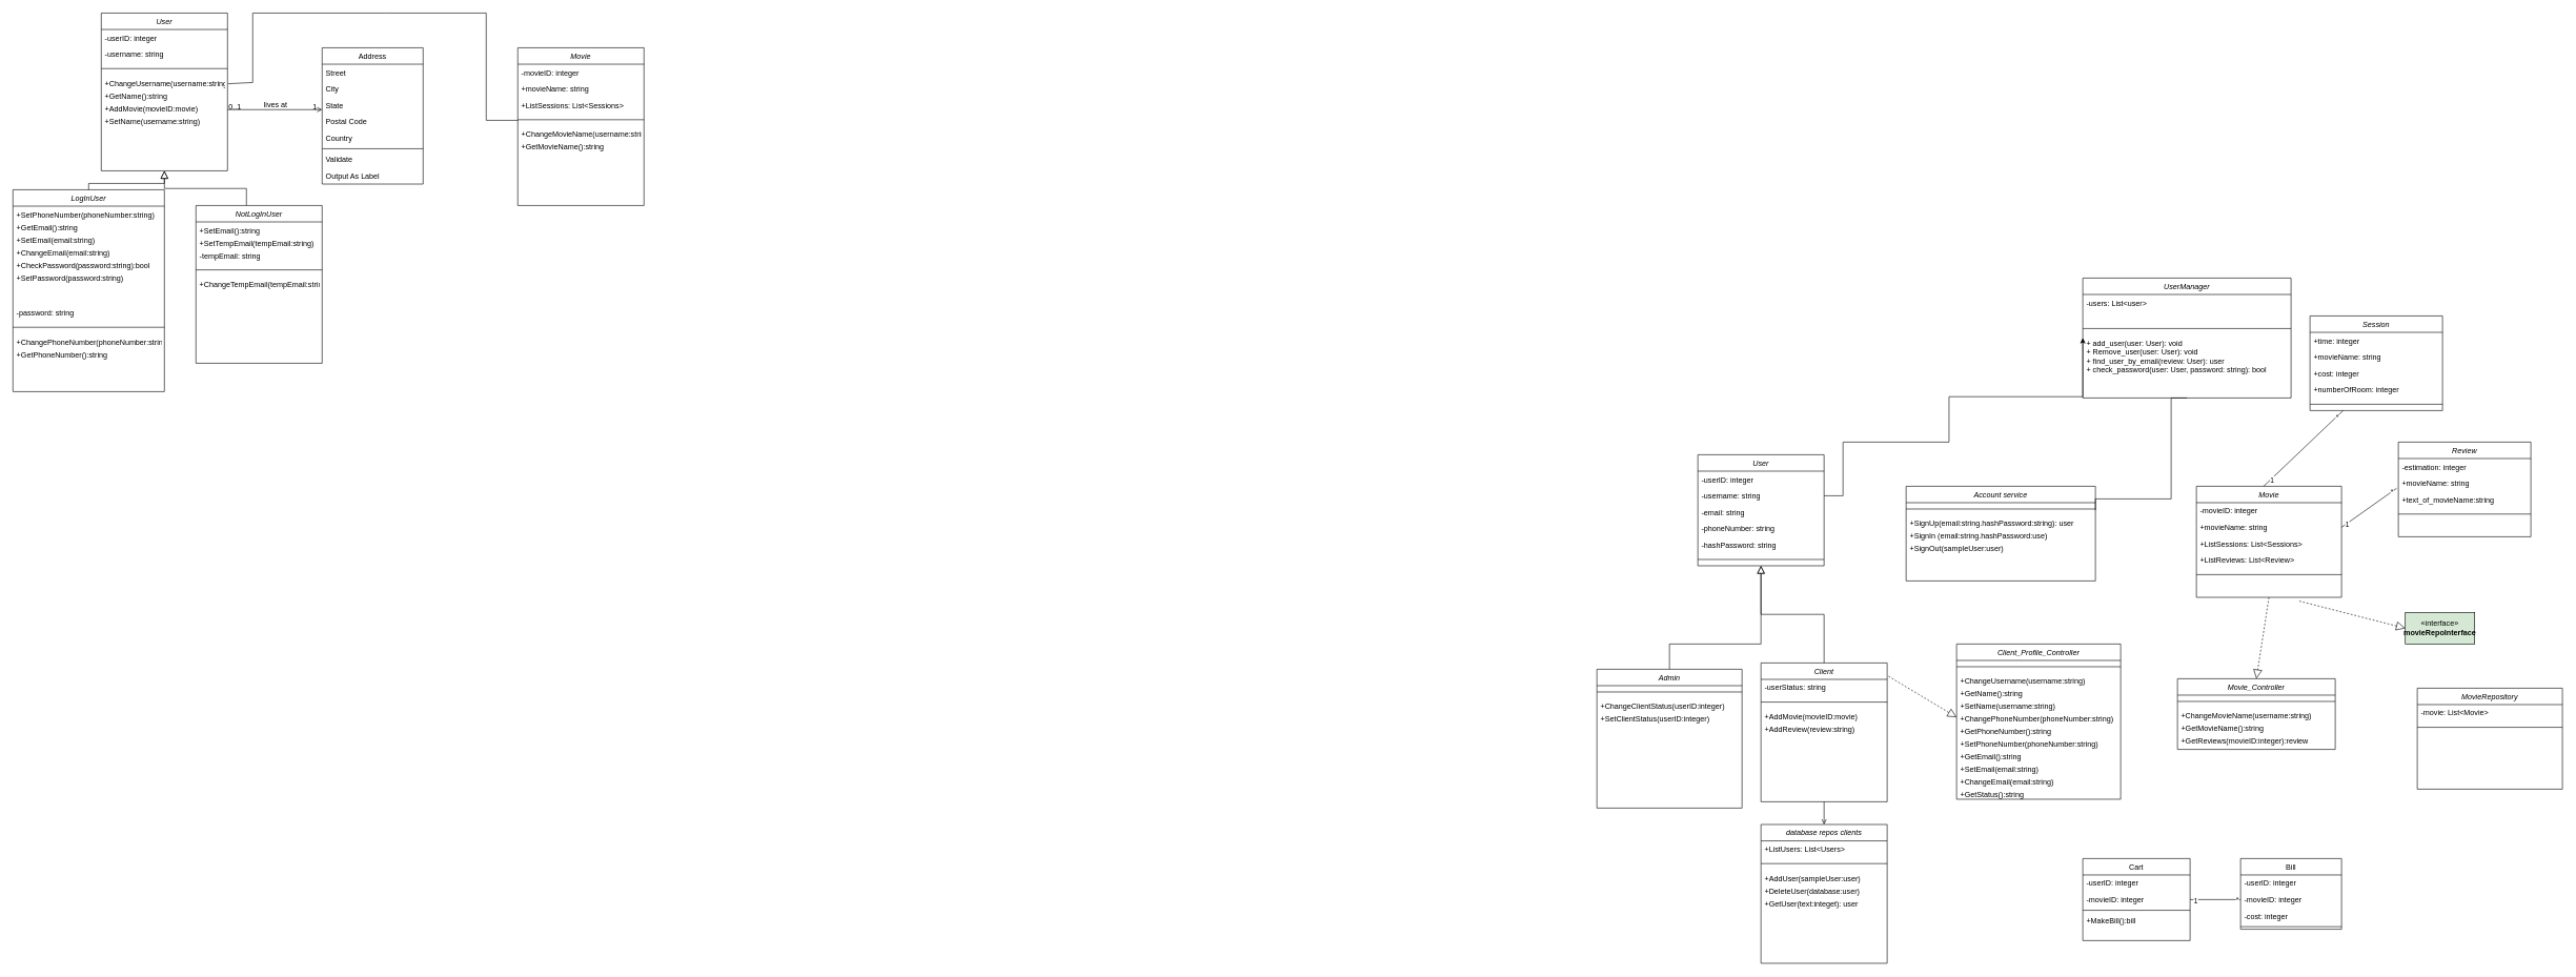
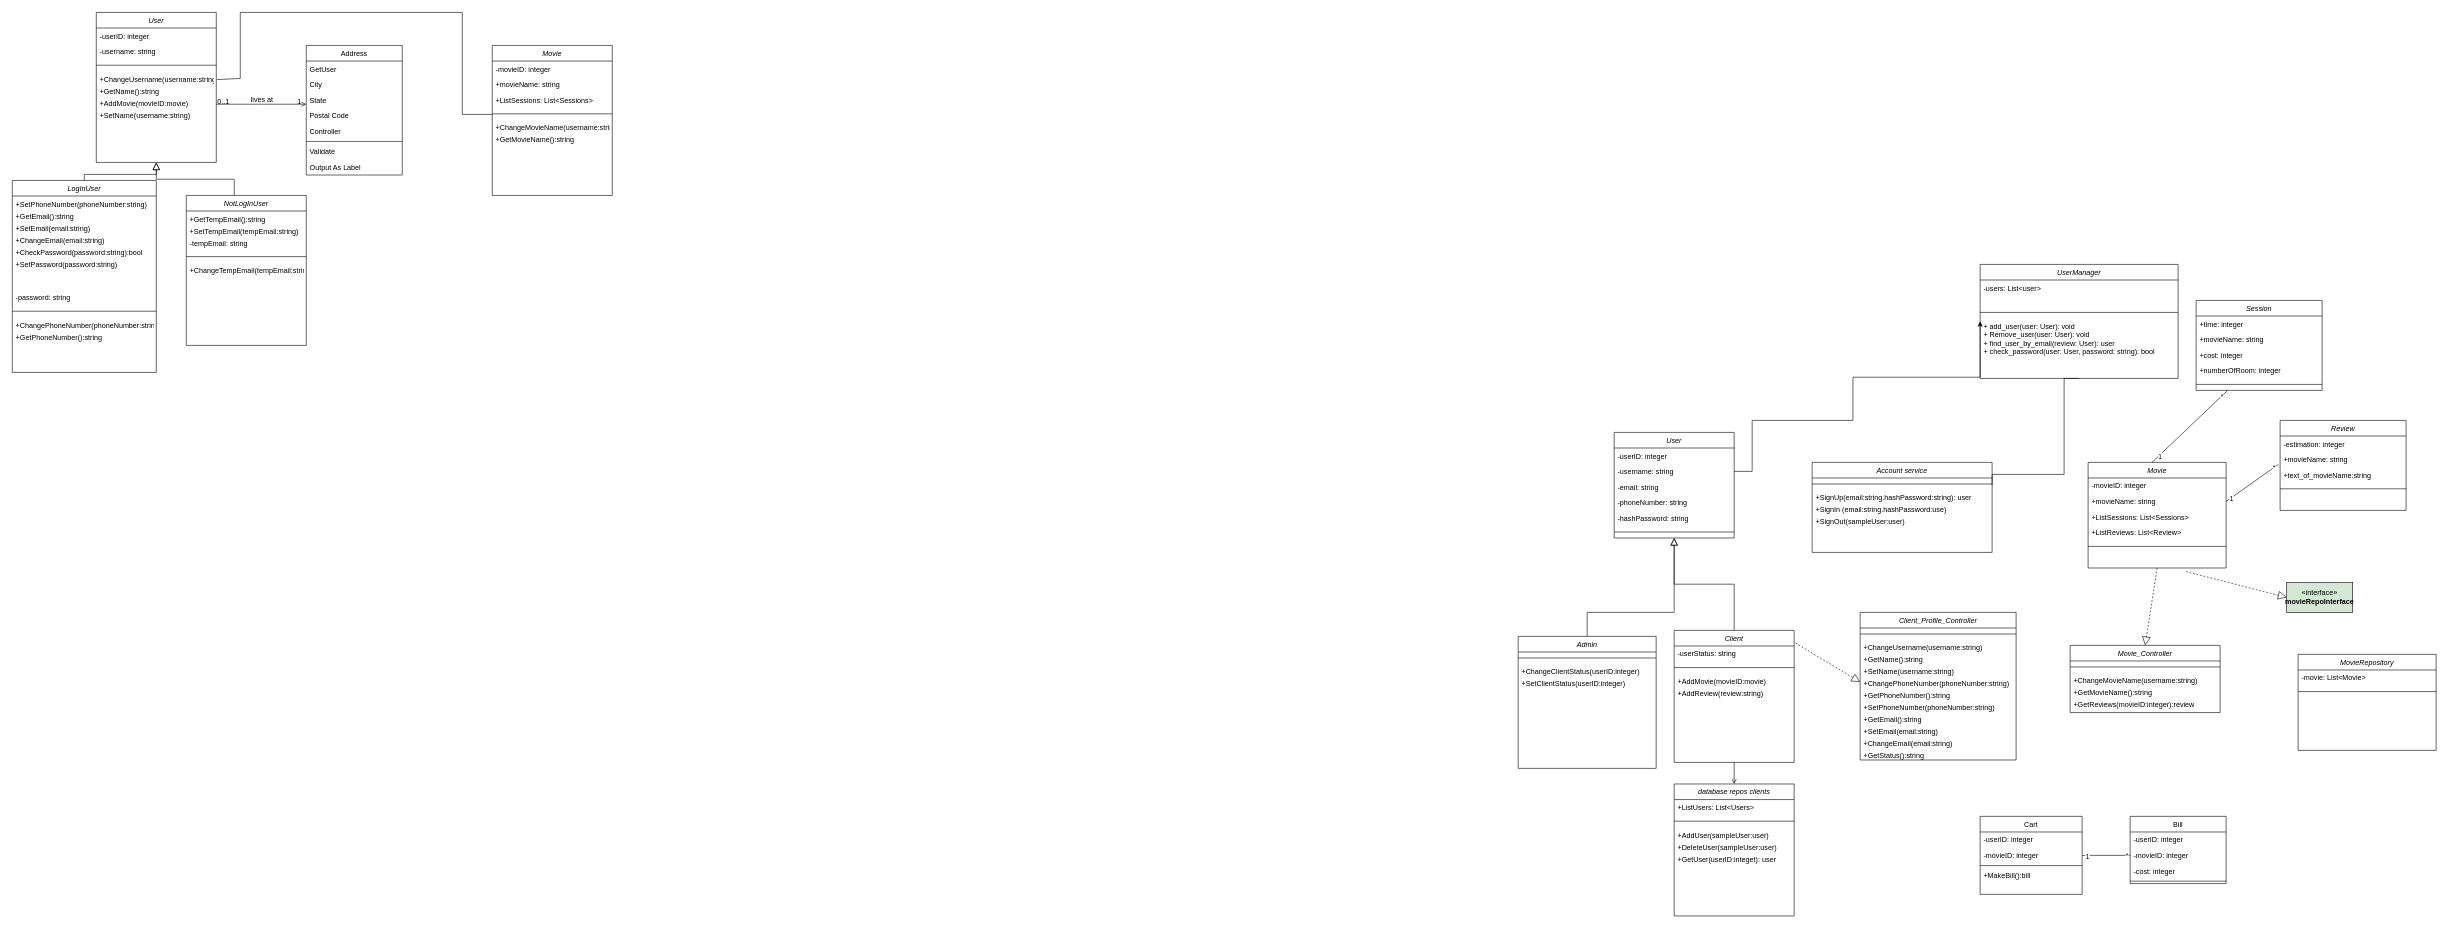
- <mxCell id="13" value="Street" style="text;align=left;verticalAlign=top;spacingLeft=4;spacingRight=4;overflow=hidden;rotatable=0;points=[[0,0.5],[1,0.5]];portConstraint=eastwest;" parent="12" vertex="1"><mxGeometry y="26" width="160" height="26" as="geometry" /></mxCell>
+ <mxCell id="13" value="GetUser" style="text;align=left;verticalAlign=top;spacingLeft=4;spacingRight=4;overflow=hidden;rotatable=0;points=[[0,0.5],[1,0.5]];portConstraint=eastwest;" parent="12" vertex="1"><mxGeometry y="26" width="160" height="26" as="geometry" /></mxCell>
- <mxCell id="17" value="Country" style="text;align=left;verticalAlign=top;spacingLeft=4;spacingRight=4;overflow=hidden;rotatable=0;points=[[0,0.5],[1,0.5]];portConstraint=eastwest;rounded=0;shadow=0;html=0;" parent="12" vertex="1"><mxGeometry y="130" width="160" height="26" as="geometry" /></mxCell>
+ <mxCell id="17" value="Controller" style="text;align=left;verticalAlign=top;spacingLeft=4;spacingRight=4;overflow=hidden;rotatable=0;points=[[0,0.5],[1,0.5]];portConstraint=eastwest;rounded=0;shadow=0;html=0;" parent="12" vertex="1"><mxGeometry y="130" width="160" height="26" as="geometry" /></mxCell>
- <mxCell id="37" value="+SetEmail():string" style="text;align=left;verticalAlign=top;spacingLeft=4;spacingRight=4;overflow=hidden;rotatable=0;points=[[0,0.5],[1,0.5]];portConstraint=eastwest;" parent="36" vertex="1"><mxGeometry y="26" width="200" height="20" as="geometry" /></mxCell>
+ <mxCell id="37" value="+GetTempEmail():string" style="text;align=left;verticalAlign=top;spacingLeft=4;spacingRight=4;overflow=hidden;rotatable=0;points=[[0,0.5],[1,0.5]];portConstraint=eastwest;" parent="36" vertex="1"><mxGeometry y="26" width="200" height="20" as="geometry" /></mxCell>
- <mxCell id="121" value="+DeleteUser(database:user)" style="text;align=left;verticalAlign=top;spacingLeft=4;spacingRight=4;overflow=hidden;rotatable=0;points=[[0,0.5],[1,0.5]];portConstraint=eastwest;" parent="117" vertex="1"><mxGeometry y="92" width="200" height="20" as="geometry" /></mxCell>
+ <mxCell id="121" value="+DeleteUser(sampleUser:user)" style="text;align=left;verticalAlign=top;spacingLeft=4;spacingRight=4;overflow=hidden;rotatable=0;points=[[0,0.5],[1,0.5]];portConstraint=eastwest;" parent="117" vertex="1"><mxGeometry y="92" width="200" height="20" as="geometry" /></mxCell>
- <mxCell id="122" value="+GetUser(text:integet): user" style="text;align=left;verticalAlign=top;spacingLeft=4;spacingRight=4;overflow=hidden;rotatable=0;points=[[0,0.5],[1,0.5]];portConstraint=eastwest;" parent="117" vertex="1"><mxGeometry y="112" width="200" height="20" as="geometry" /></mxCell>
+ <mxCell id="122" value="+GetUser(userID:integet): user" style="text;align=left;verticalAlign=top;spacingLeft=4;spacingRight=4;overflow=hidden;rotatable=0;points=[[0,0.5],[1,0.5]];portConstraint=eastwest;" parent="117" vertex="1"><mxGeometry y="112" width="200" height="20" as="geometry" /></mxCell>
